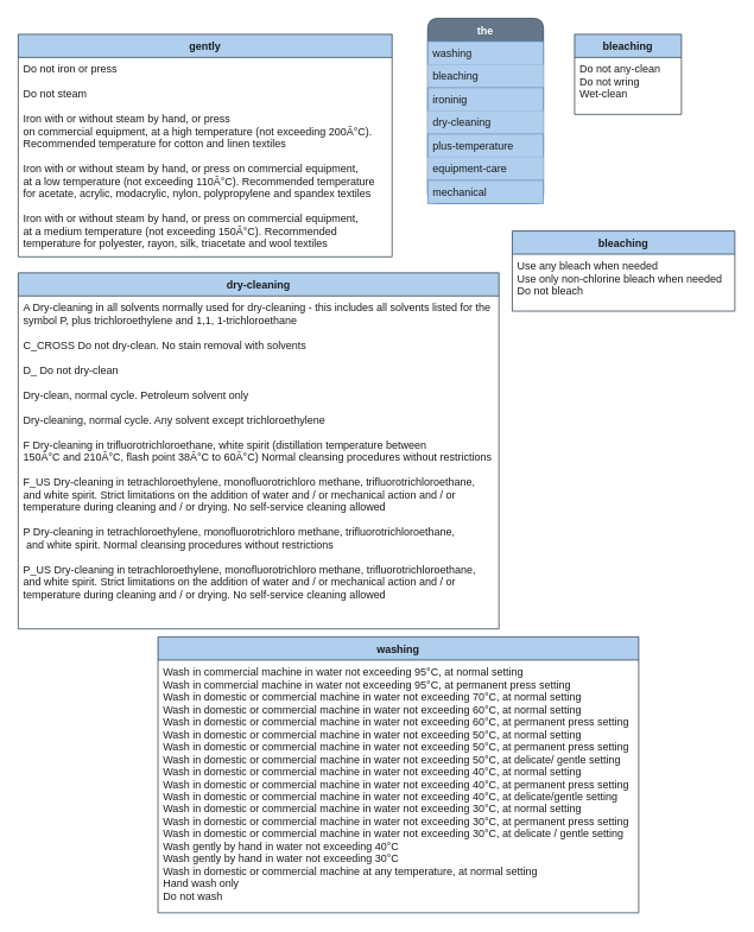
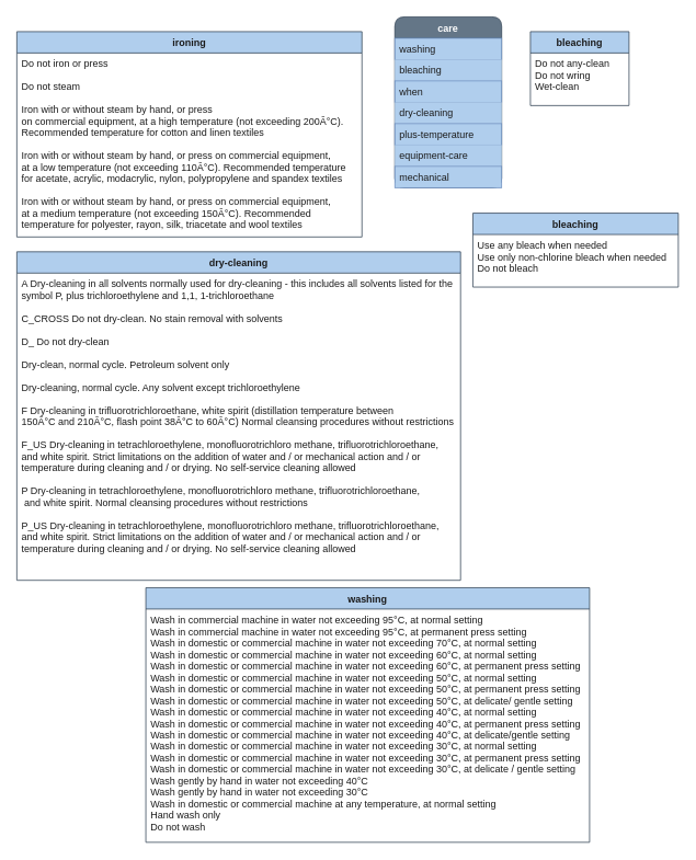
- <mxCell id="6" value="the" style="swimlane;fontStyle=1;align=center;verticalAlign=top;childLayout=stackLayout;horizontal=1;startSize=26;horizontalStack=0;resizeParent=1;resizeLast=0;collapsible=1;marginBottom=0;rounded=1;shadow=0;strokeWidth=1;fillColor=#647687;strokeColor=#314354;fontColor=#ffffff;fontSize=12;" parent="1" vertex="1"><mxGeometry x="480" y="20" width="130" height="208" as="geometry"><mxRectangle x="230" y="140" width="160" height="26" as="alternateBounds" /></mxGeometry></mxCell>
+ <mxCell id="6" value="care" style="swimlane;fontStyle=1;align=center;verticalAlign=top;childLayout=stackLayout;horizontal=1;startSize=26;horizontalStack=0;resizeParent=1;resizeLast=0;collapsible=1;marginBottom=0;rounded=1;shadow=0;strokeWidth=1;fillColor=#647687;strokeColor=#314354;fontColor=#ffffff;fontSize=12;" parent="1" vertex="1"><mxGeometry x="480" y="20" width="130" height="208" as="geometry"><mxRectangle x="230" y="140" width="160" height="26" as="alternateBounds" /></mxGeometry></mxCell>
- <mxCell id="4" value="gently" style="swimlane;fontStyle=1;align=center;verticalAlign=top;childLayout=stackLayout;horizontal=1;startSize=26;horizontalStack=0;resizeParent=1;resizeLast=0;collapsible=1;marginBottom=0;rounded=0;shadow=0;strokeWidth=1;fillColor=#B0CEED;strokeColor=#314354;fontColor=#1A1A1A;fontSize=12;" vertex="1" parent="1"><mxGeometry x="20" y="38" width="420" height="250" as="geometry"><mxRectangle x="230" y="140" width="160" height="26" as="alternateBounds" /></mxGeometry></mxCell>
+ <mxCell id="4" value="ironing" style="swimlane;fontStyle=1;align=center;verticalAlign=top;childLayout=stackLayout;horizontal=1;startSize=26;horizontalStack=0;resizeParent=1;resizeLast=0;collapsible=1;marginBottom=0;rounded=0;shadow=0;strokeWidth=1;fillColor=#B0CEED;strokeColor=#314354;fontColor=#1A1A1A;fontSize=12;" vertex="1" parent="1"><mxGeometry x="20" y="38" width="420" height="250" as="geometry"><mxRectangle x="230" y="140" width="160" height="26" as="alternateBounds" /></mxGeometry></mxCell>
- <mxCell id="9" value="ironinig" style="text;align=left;verticalAlign=top;spacingLeft=4;spacingRight=4;overflow=hidden;rotatable=0;points=[[0,0.5],[1,0.5]];portConstraint=eastwest;rounded=0;shadow=0;html=0;fontSize=12;fillColor=#B0CEED;strokeColor=#6c8ebf;fontColor=#1A1A1A;" parent="6" vertex="1"><mxGeometry y="78" width="130" height="26" as="geometry" /></mxCell>
+ <mxCell id="9" value="when" style="text;align=left;verticalAlign=top;spacingLeft=4;spacingRight=4;overflow=hidden;rotatable=0;points=[[0,0.5],[1,0.5]];portConstraint=eastwest;rounded=0;shadow=0;html=0;fontSize=12;fillColor=#B0CEED;strokeColor=#6c8ebf;fontColor=#1A1A1A;" parent="6" vertex="1"><mxGeometry y="78" width="130" height="26" as="geometry" /></mxCell>
